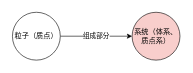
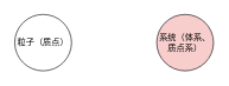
- <mxCell id="3" value="组成部分" parent="1" style="rounded=0;orthogonalLoop=1;jettySize=auto;html=1;exitX=1;exitY=0.5;exitDx=0;exitDy=0;entryX=0;entryY=0.5;entryDx=0;entryDy=0;" edge="1" source="4" target="2"><mxGeometry as="geometry" relative="1" /></mxCell>
